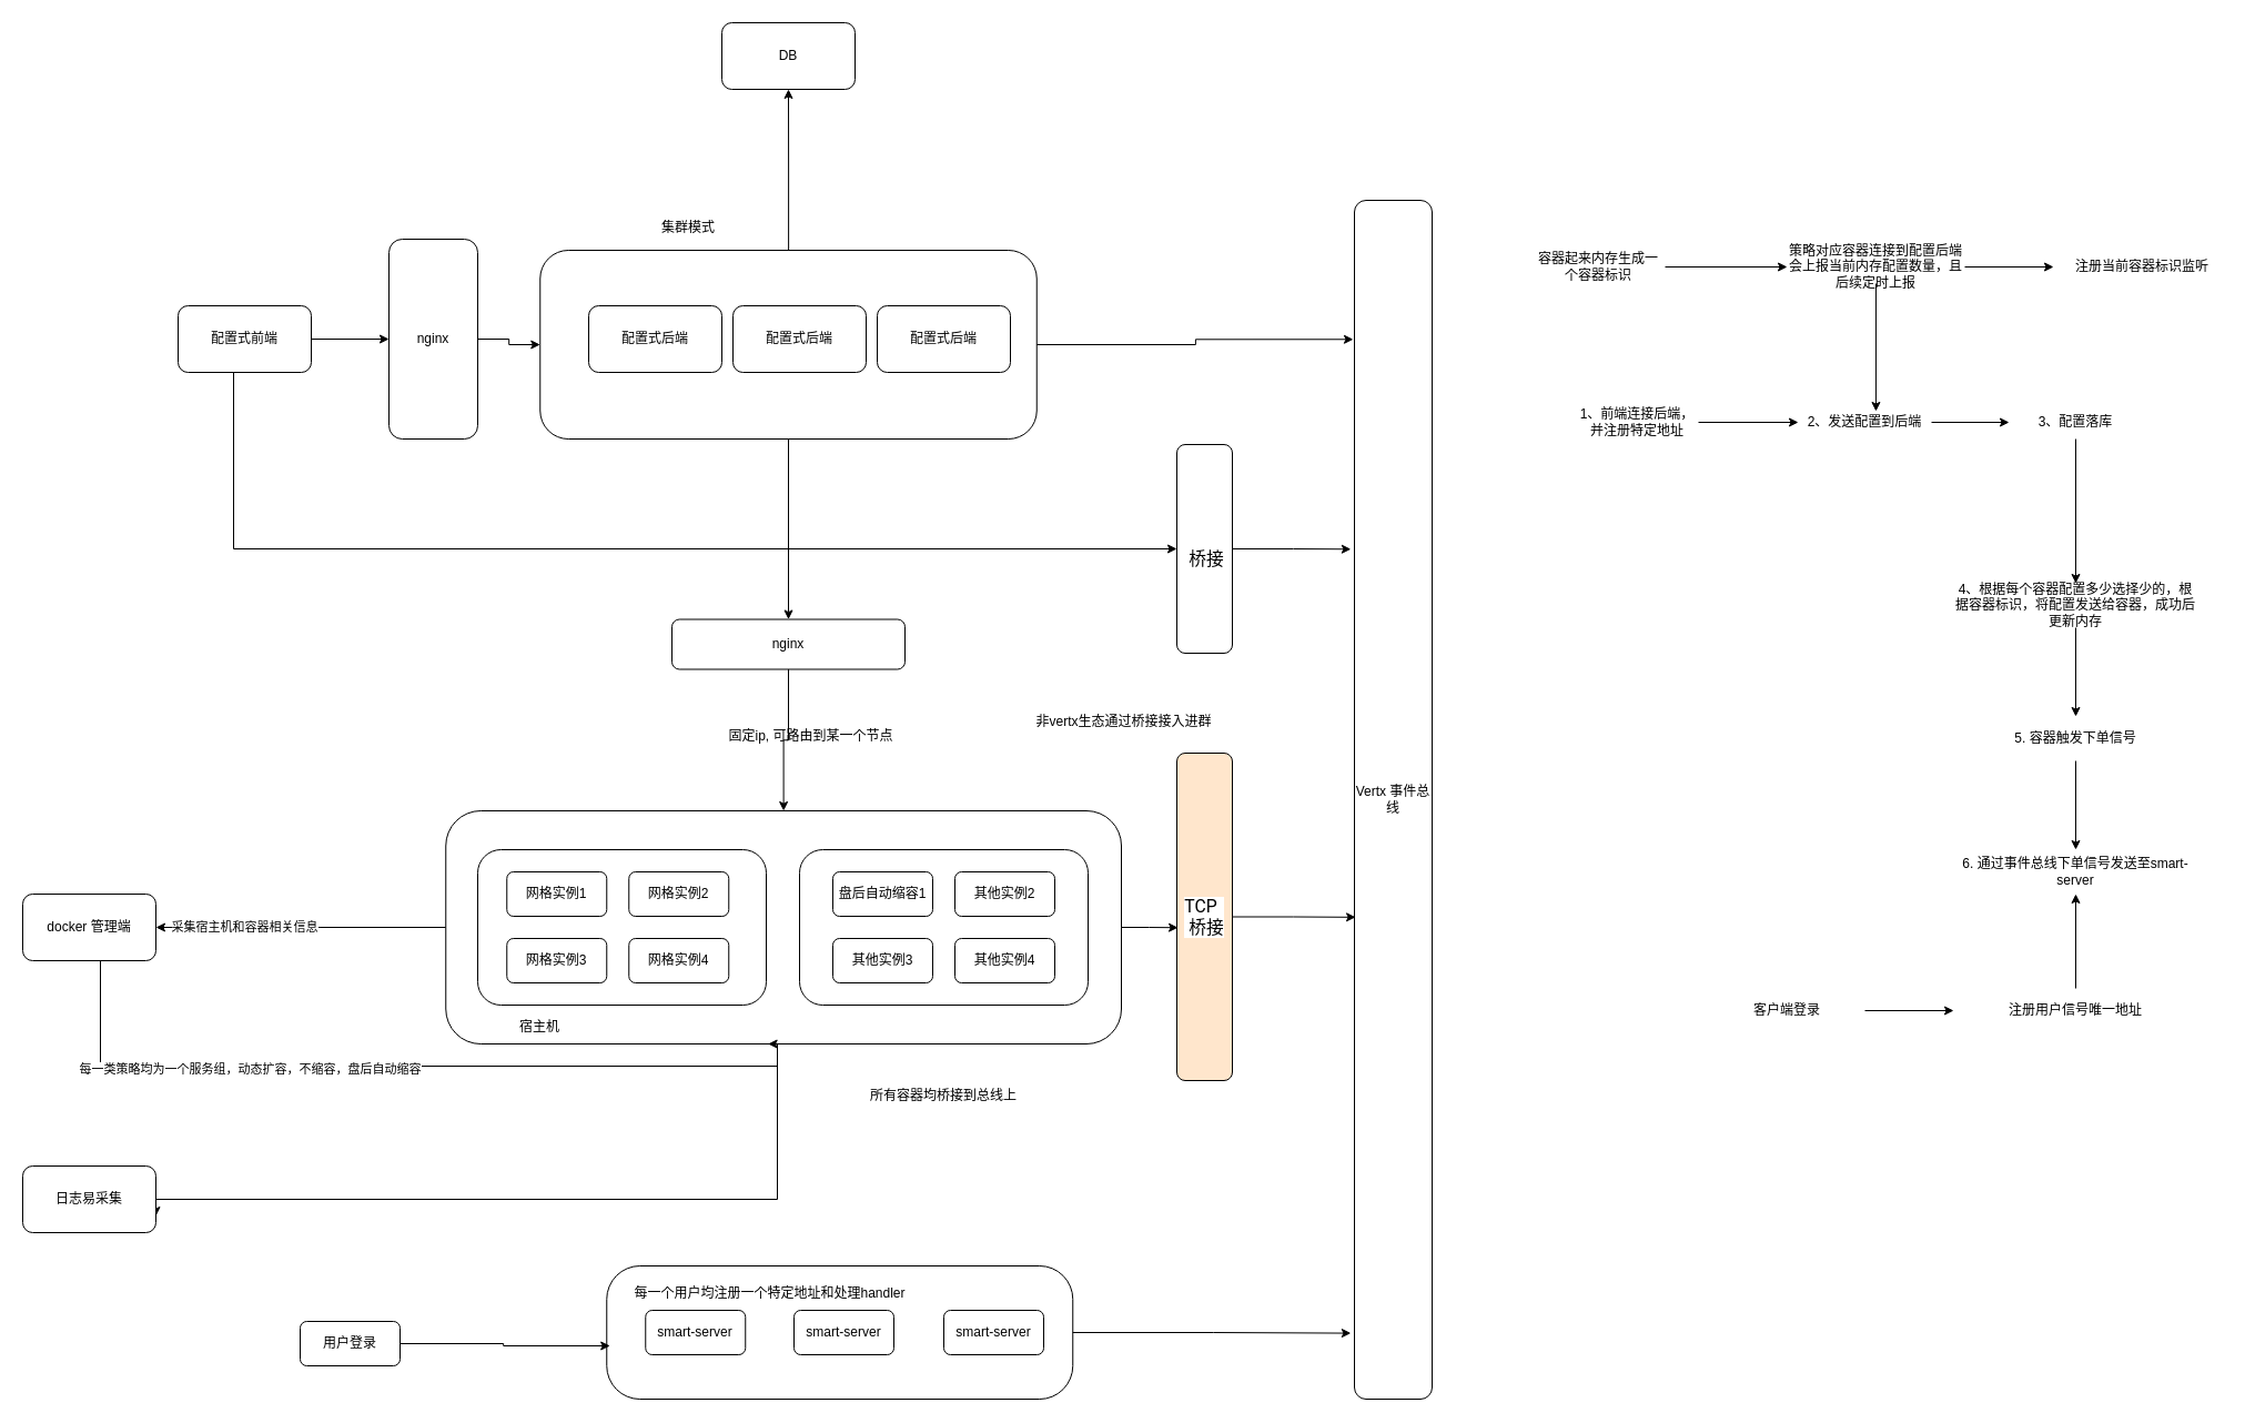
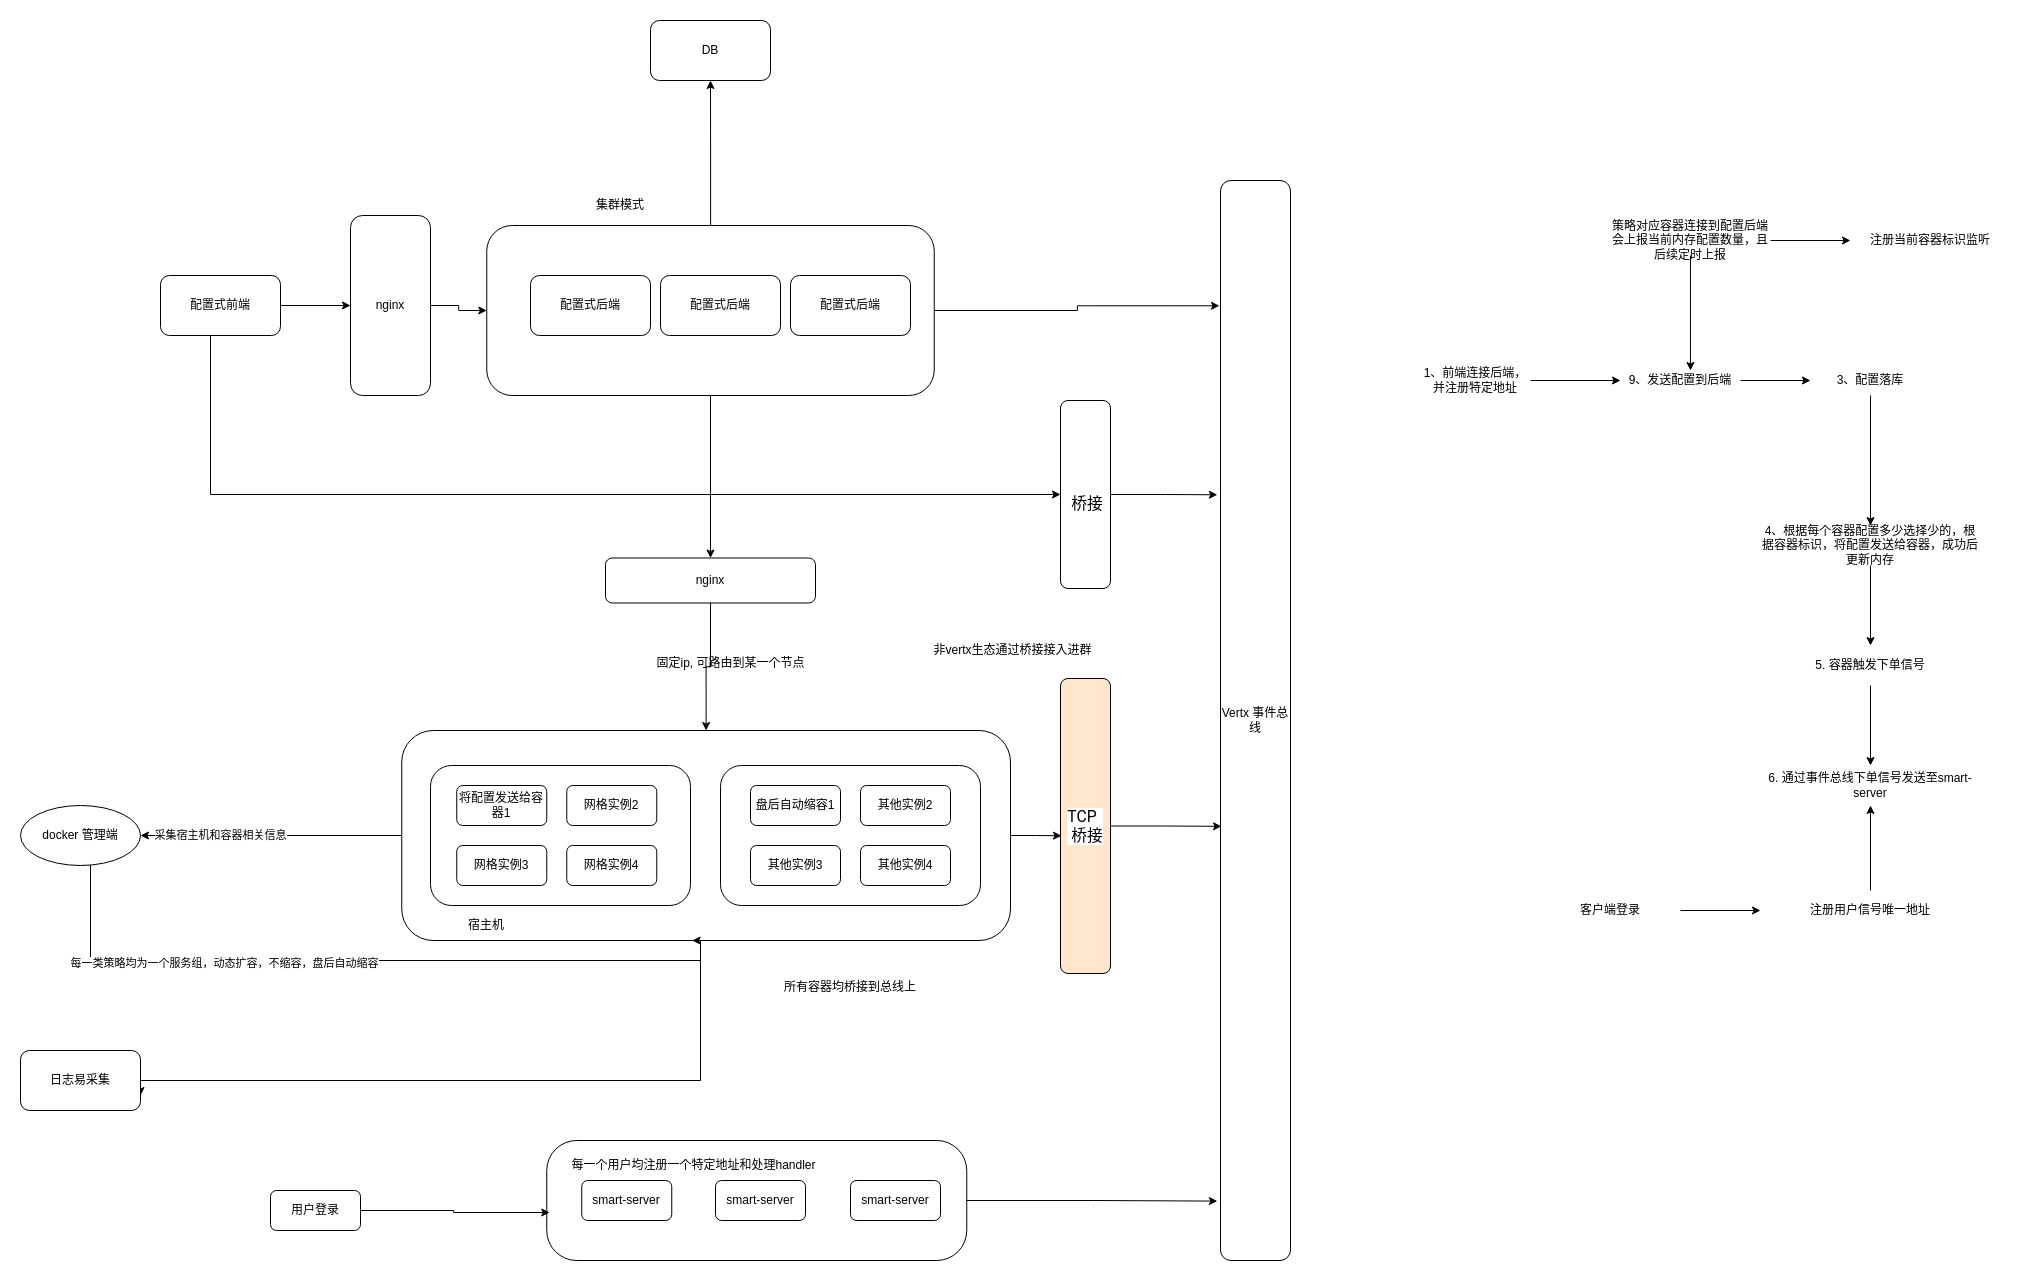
- <mxCell id="48" value="容器起来内存生成一个容器标识" style="text;html=1;align=center;verticalAlign=middle;whiteSpace=wrap;rounded=0;" vertex="1" parent="1"><mxGeometry x="1380" y="225" width="120" height="30" as="geometry" /></mxCell>
- <mxCell id="47" style="edgeStyle=orthogonalEdgeStyle;rounded=0;orthogonalLoop=1;jettySize=auto;html=1;" edge="1" parent="1" source="48" target="43"><mxGeometry relative="1" as="geometry" /></mxCell>
- <mxCell id="39" value="2、发送配置到后端" style="text;html=1;align=center;verticalAlign=middle;whiteSpace=wrap;rounded=0;" vertex="1" parent="1"><mxGeometry x="1620" y="365" width="120" height="30" as="geometry" /></mxCell>
+ <mxCell id="39" value="9、发送配置到后端" style="text;html=1;align=center;verticalAlign=middle;whiteSpace=wrap;rounded=0;" vertex="1" parent="1"><mxGeometry x="1620" y="365" width="120" height="30" as="geometry" /></mxCell>
- <mxCell id="16" value="网格实例1" style="rounded=1;whiteSpace=wrap;html=1;" vertex="1" parent="1"><mxGeometry x="456.25" y="785" width="90" height="40" as="geometry" /></mxCell>
+ <mxCell id="16" value="将配置发送给容器1" style="rounded=1;whiteSpace=wrap;html=1;" vertex="1" parent="1"><mxGeometry x="456.25" y="785" width="90" height="40" as="geometry" /></mxCell>
- <mxCell id="51" value="docker 管理端" style="rounded=1;whiteSpace=wrap;html=1;" vertex="1" parent="1"><mxGeometry x="20" y="805" width="120" height="60" as="geometry" /></mxCell>
+ <mxCell id="51" value="docker 管理端" style="ellipse;whiteSpace=wrap;html=1;" vertex="1" parent="1"><mxGeometry x="20" y="805" width="120" height="60" as="geometry" /></mxCell>
